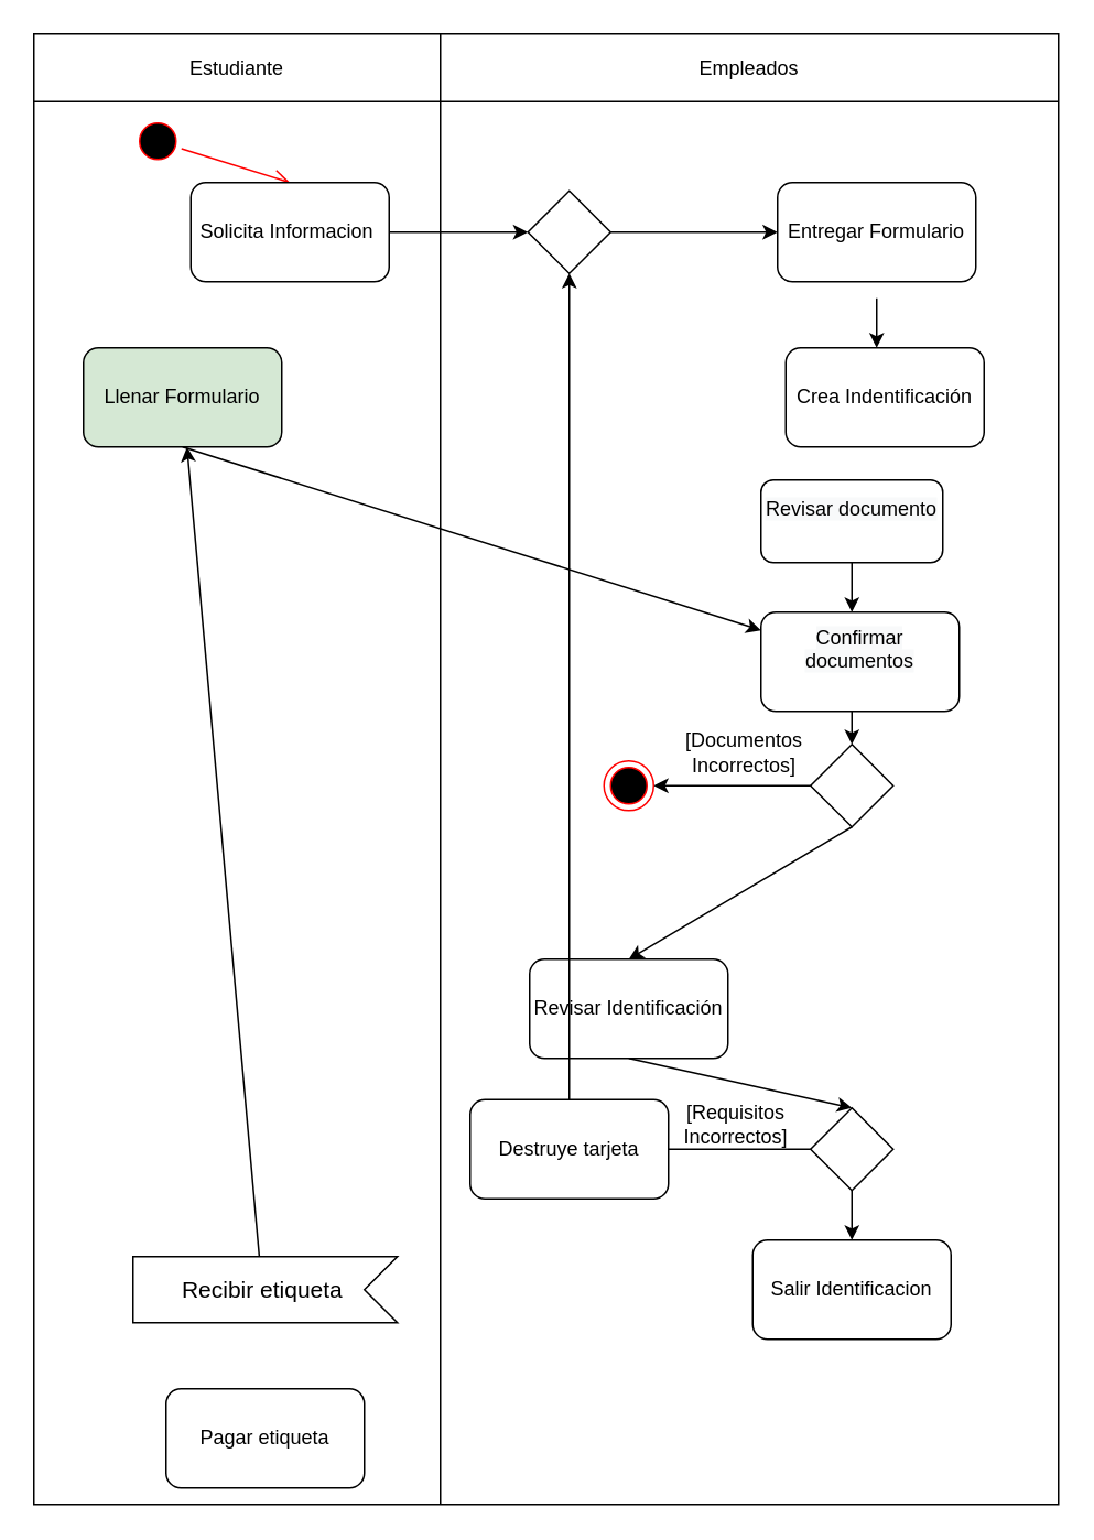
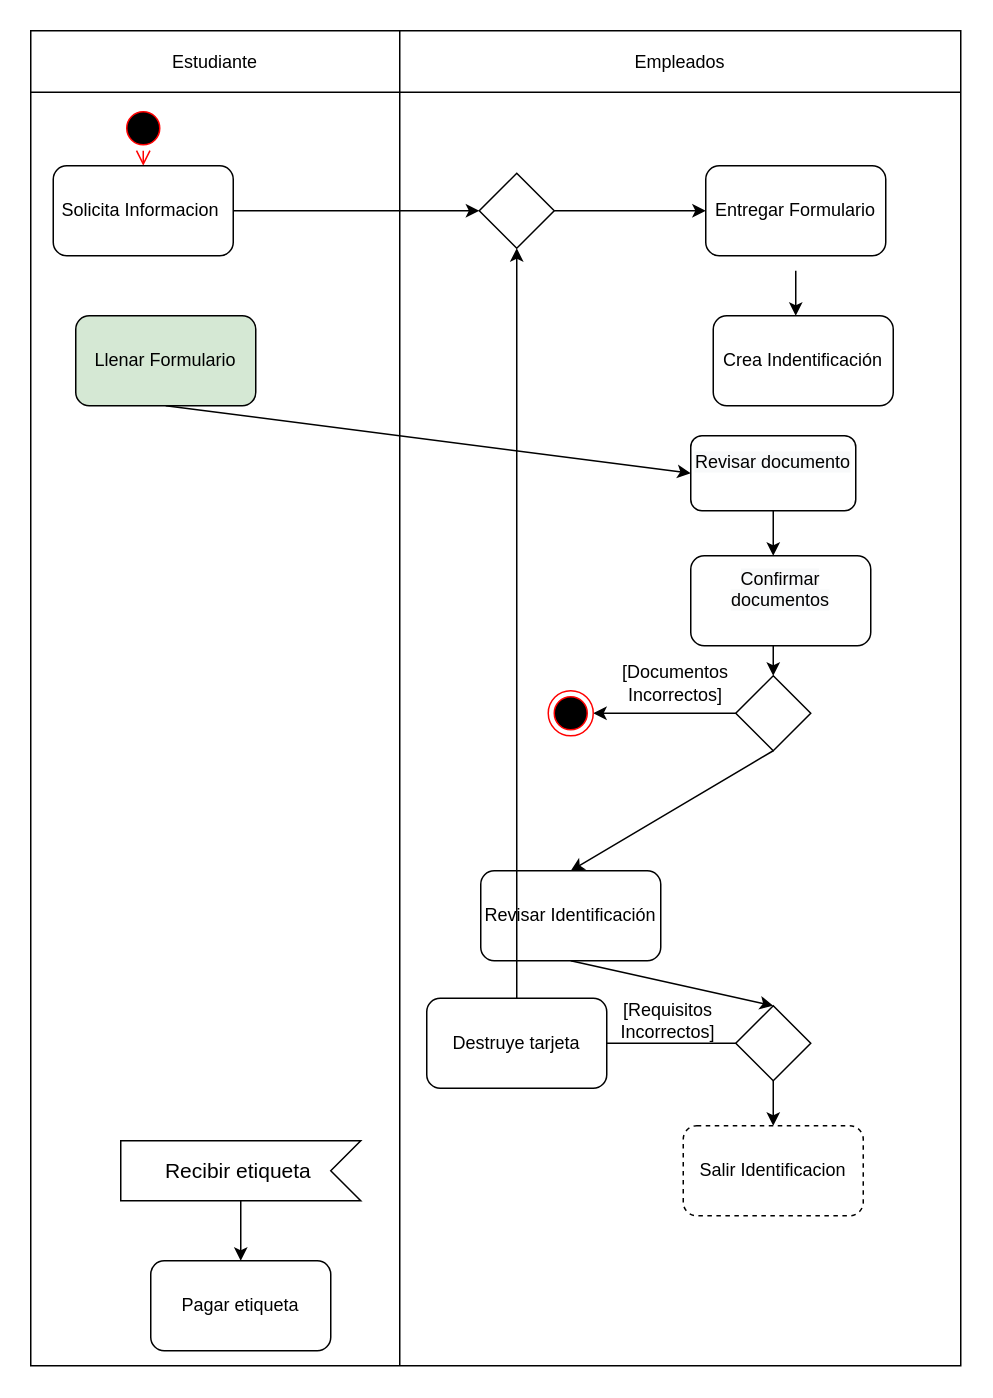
- <mxCell id="19" value="&lt;span style=&quot;&quot;&gt;Solicita Informacion&amp;nbsp;&lt;/span&gt;" style="rounded=1;whiteSpace=wrap;html=1;" vertex="1" parent="1"><mxGeometry x="115" y="110" width="120" height="60" as="geometry" /></mxCell>
+ <mxCell id="19" value="&lt;span style=&quot;&quot;&gt;Solicita Informacion&amp;nbsp;&lt;/span&gt;" style="rounded=1;whiteSpace=wrap;html=1;" vertex="1" parent="1"><mxGeometry x="35" y="110" width="120" height="60" as="geometry" /></mxCell>
- <mxCell id="13" style="edgeStyle=none;rounded=0;orthogonalLoop=1;jettySize=auto;html=1;exitX=0.5;exitY=1;exitDx=0;exitDy=0;" edge="1" parent="1" source="21" target="23"><mxGeometry relative="1" as="geometry"><mxPoint x="240" y="300" as="sourcePoint" /><mxPoint x="380" y="315" as="targetPoint" /></mxGeometry></mxCell>
+ <mxCell id="13" style="edgeStyle=none;rounded=0;orthogonalLoop=1;jettySize=auto;html=1;entryX=0;entryY=0.5;entryDx=0;entryDy=0;exitX=0.5;exitY=1;exitDx=0;exitDy=0;" edge="1" parent="1" source="21" target="22"><mxGeometry relative="1" as="geometry"><mxPoint x="240" y="300" as="sourcePoint" /><mxPoint x="380" y="315" as="targetPoint" /></mxGeometry></mxCell>
- <mxCell id="39" style="edgeStyle=none;rounded=0;orthogonalLoop=1;jettySize=auto;html=1;exitX=0;exitY=0;exitDx=80;exitDy=40;exitPerimeter=0;" edge="1" parent="1" source="41" target="21"><mxGeometry relative="1" as="geometry"><mxPoint x="192.5" y="890" as="sourcePoint" /></mxGeometry></mxCell>
+ <mxCell id="39" style="edgeStyle=none;rounded=0;orthogonalLoop=1;jettySize=auto;html=1;exitX=0;exitY=0;exitDx=80;exitDy=40;exitPerimeter=0;entryX=0.5;entryY=0;entryDx=0;entryDy=0;" edge="1" parent="1" source="41" target="40"><mxGeometry relative="1" as="geometry"><mxPoint x="192.5" y="890" as="sourcePoint" /></mxGeometry></mxCell>
- <mxCell id="38" value="Salir Identificacion" style="rounded=1;whiteSpace=wrap;html=1;" vertex="1" parent="1"><mxGeometry x="455" y="750" width="120" height="60" as="geometry" /></mxCell>
+ <mxCell id="38" value="Salir Identificacion" style="rounded=1;whiteSpace=wrap;html=1;dashed=1;" vertex="1" parent="1"><mxGeometry x="455" y="750" width="120" height="60" as="geometry" /></mxCell>
